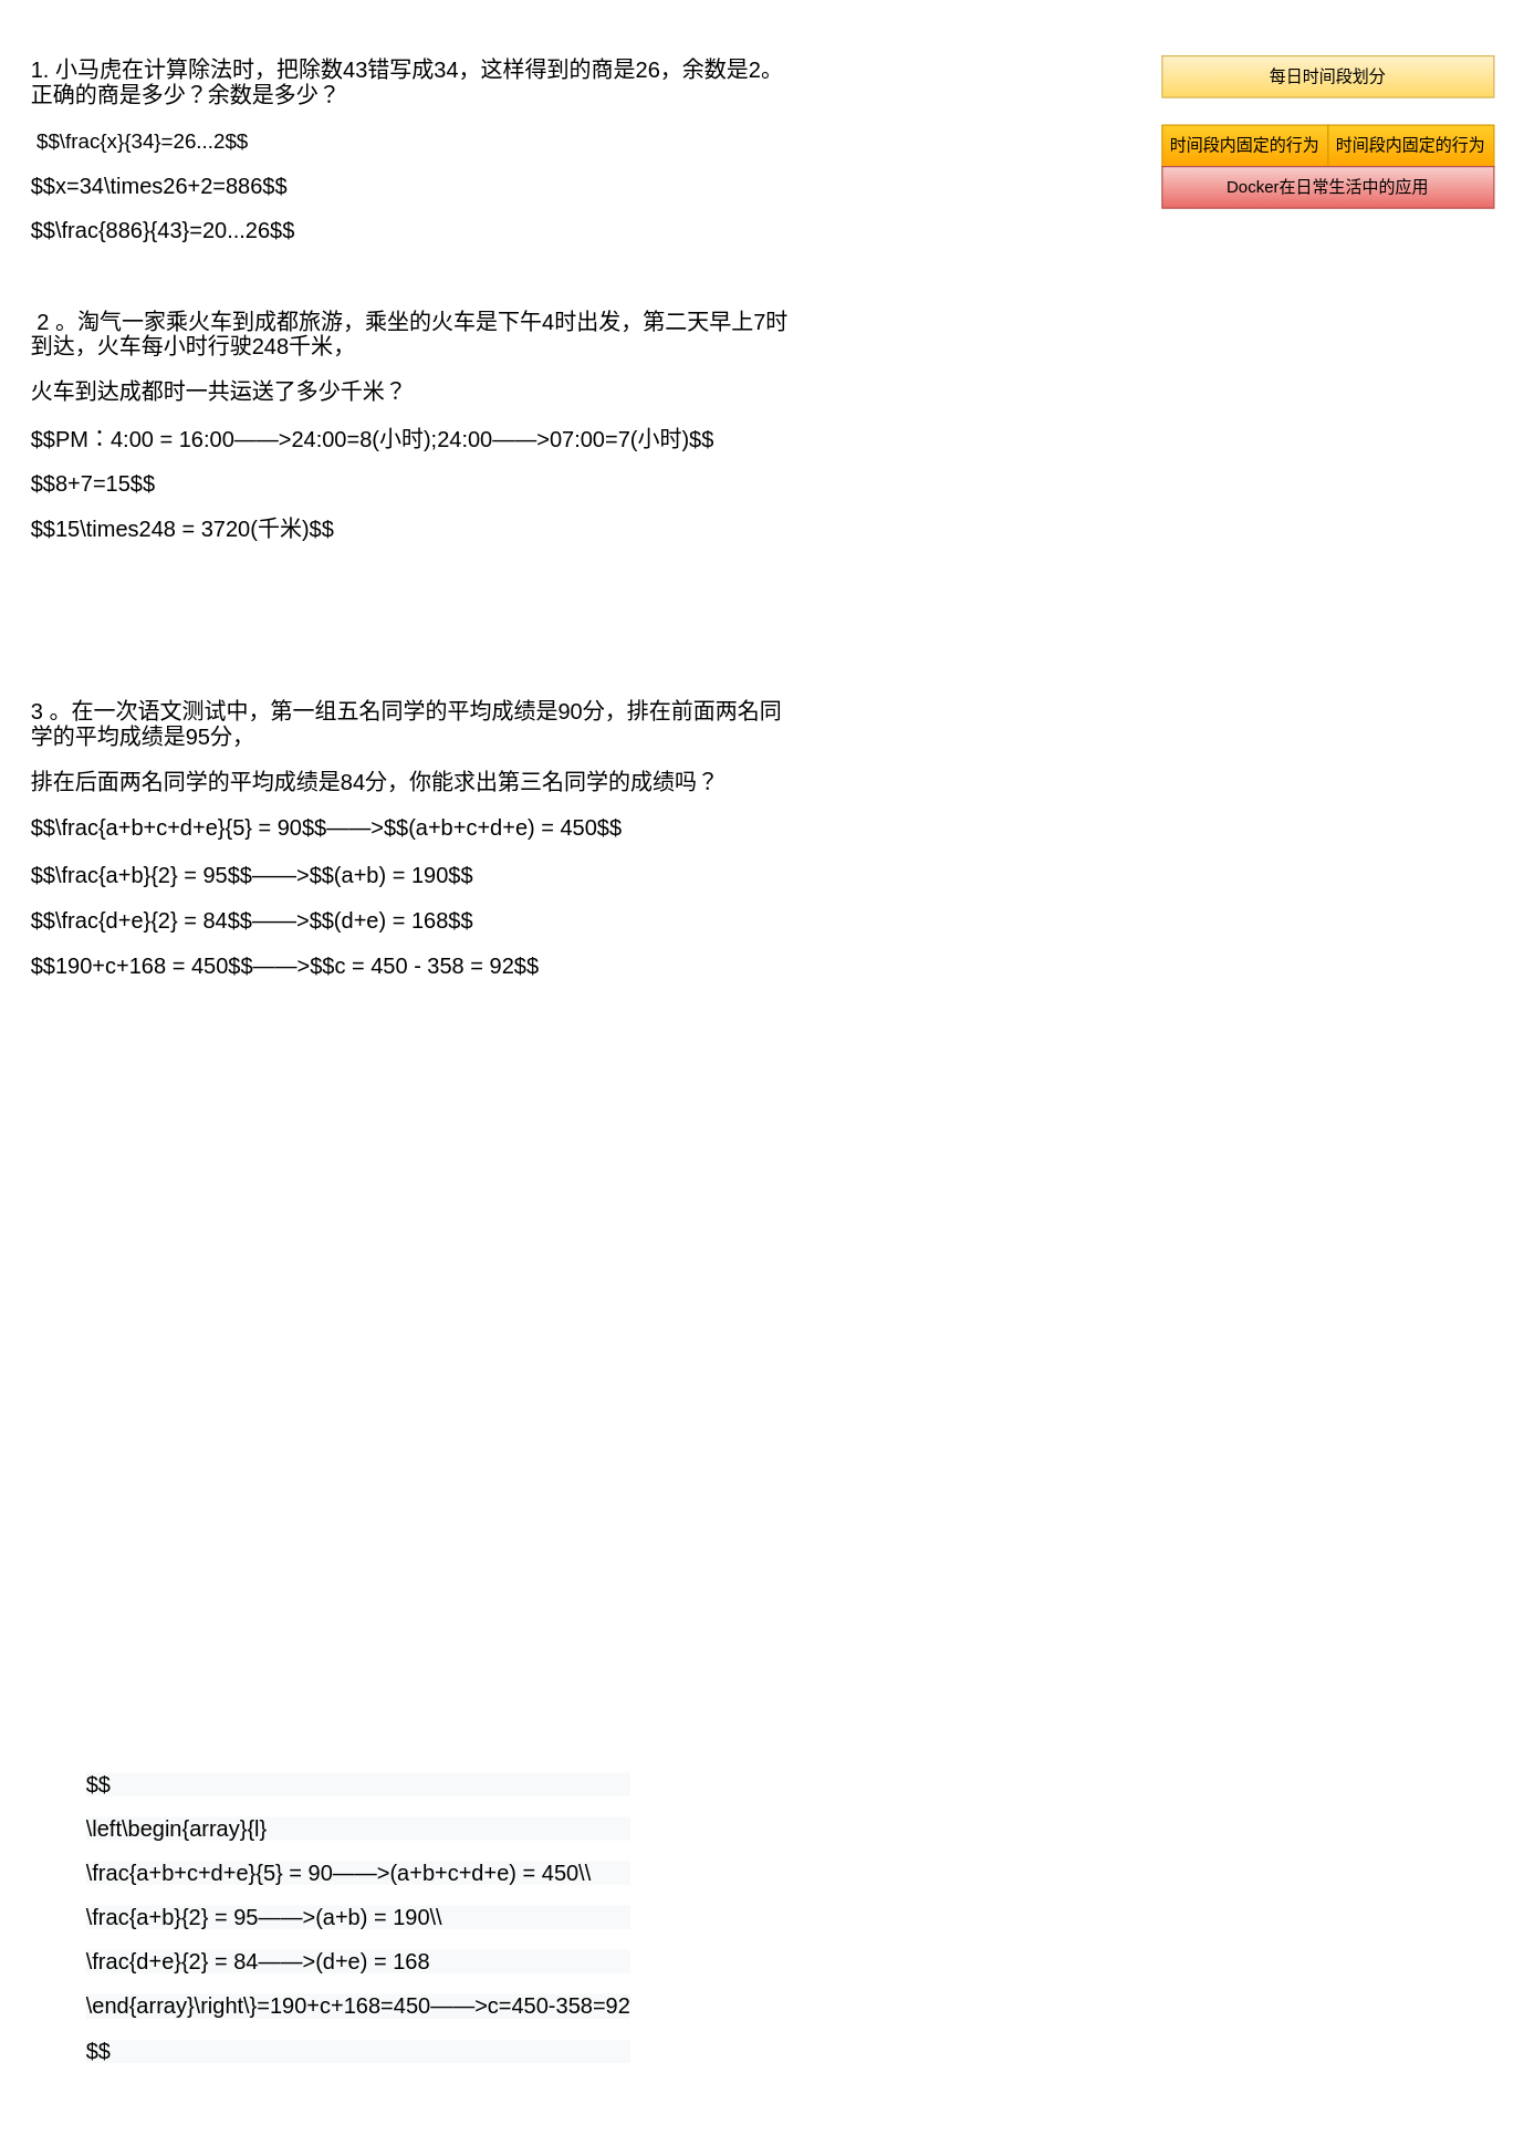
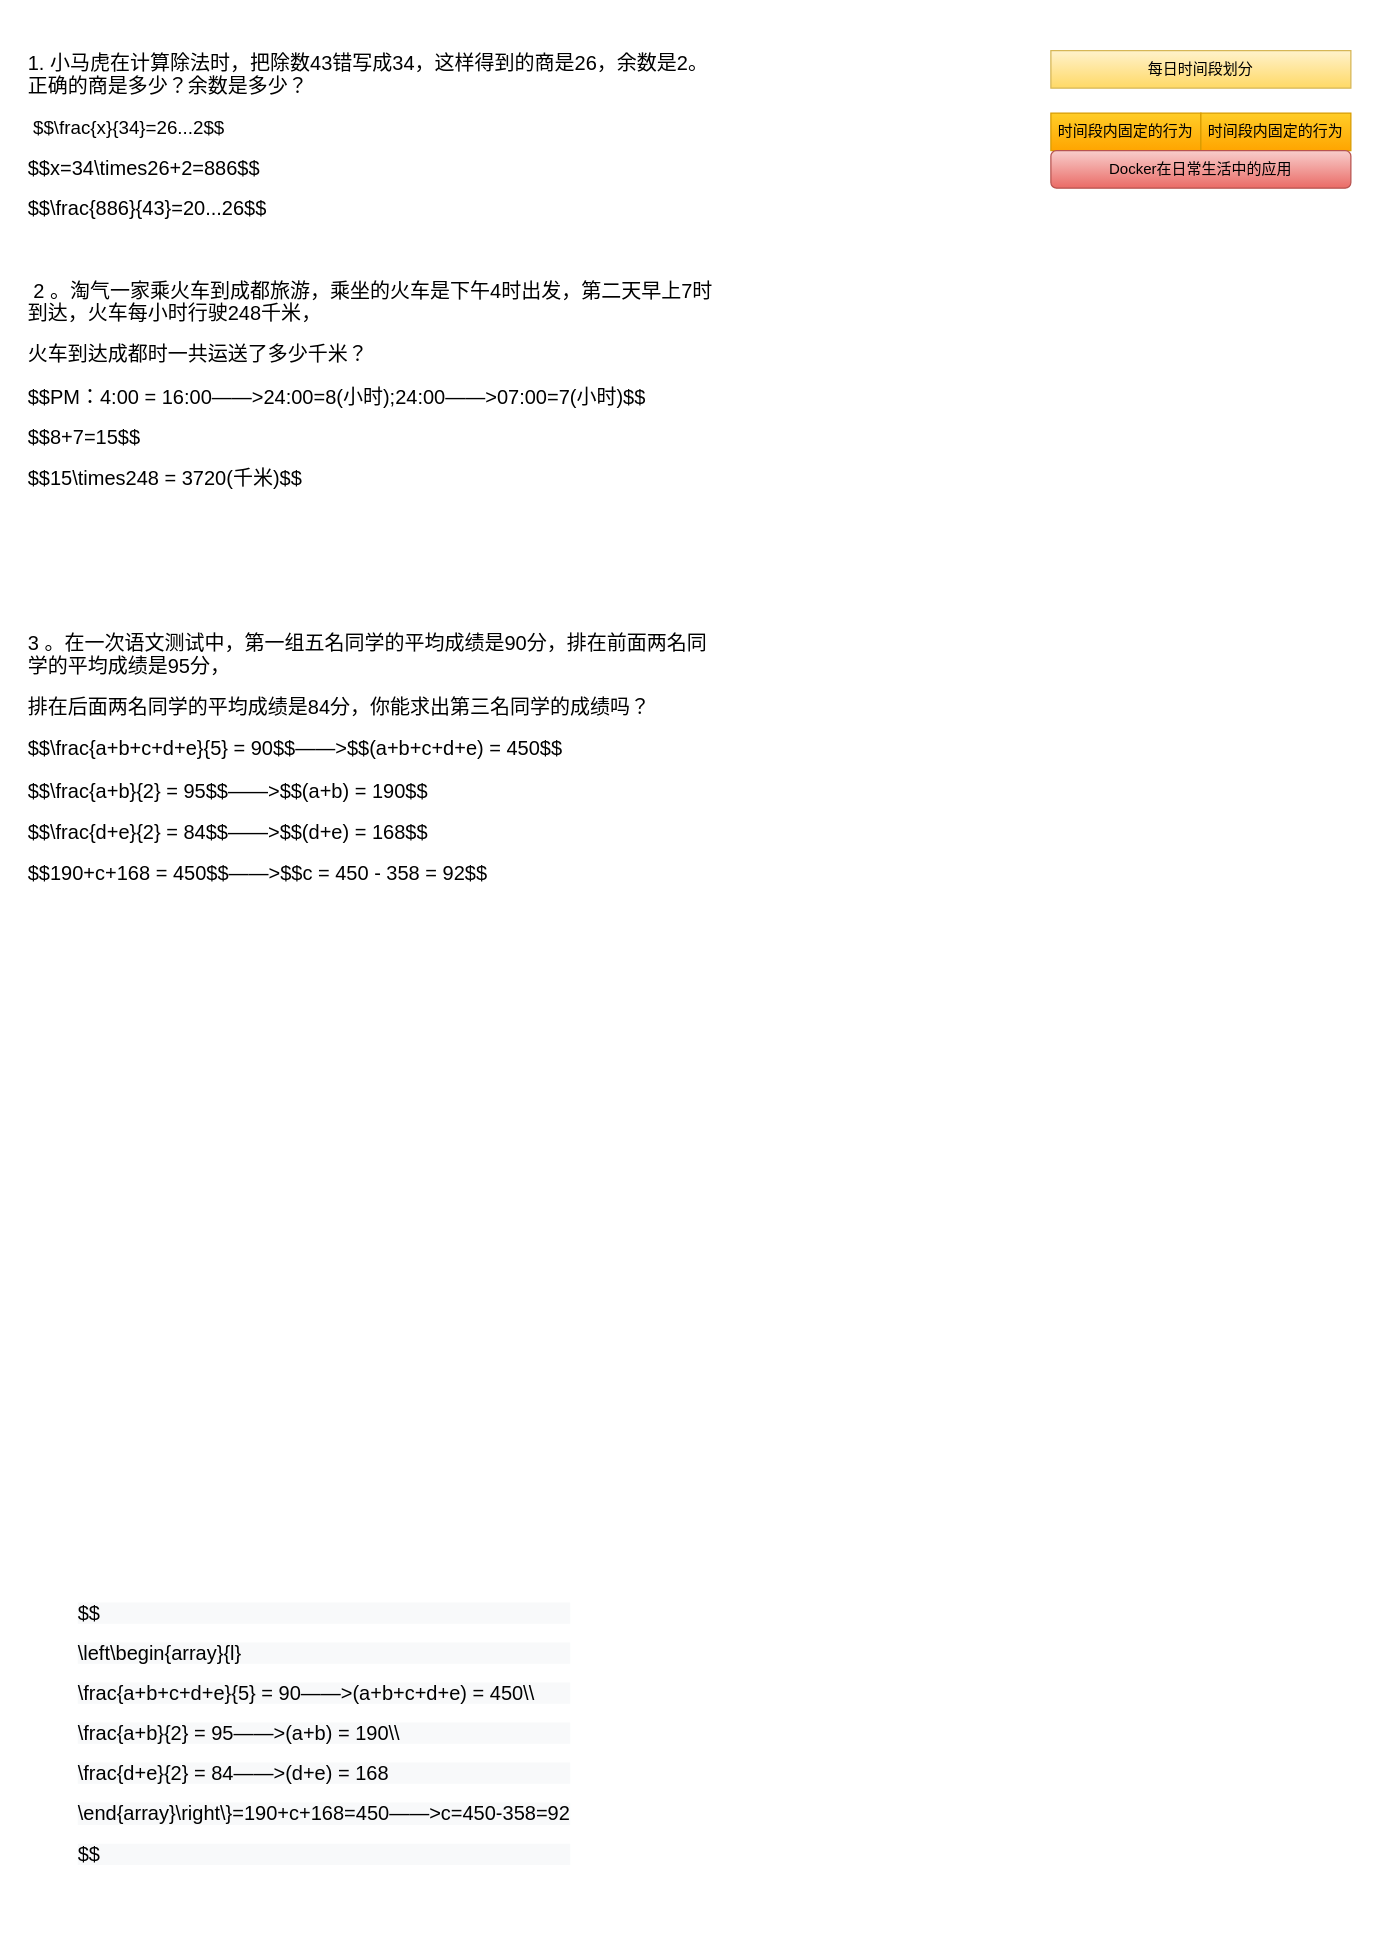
- <mxCell id="7" value="&lt;span&gt;Docker在日常生活中的应用&lt;/span&gt;" style="rounded=0;whiteSpace=wrap;html=1;gradientColor=#ea6b66;fillColor=#f8cecc;strokeColor=#b85450;" vertex="1" parent="1"><mxGeometry x="840" y="120" width="240" height="30" as="geometry" /></mxCell>
+ <mxCell id="7" value="&lt;span&gt;Docker在日常生活中的应用&lt;/span&gt;" style="whiteSpace=wrap;html=1;gradientColor=#ea6b66;fillColor=#f8cecc;strokeColor=#b85450;rounded=1;" vertex="1" parent="1"><mxGeometry x="840" y="120" width="240" height="30" as="geometry" /></mxCell>
